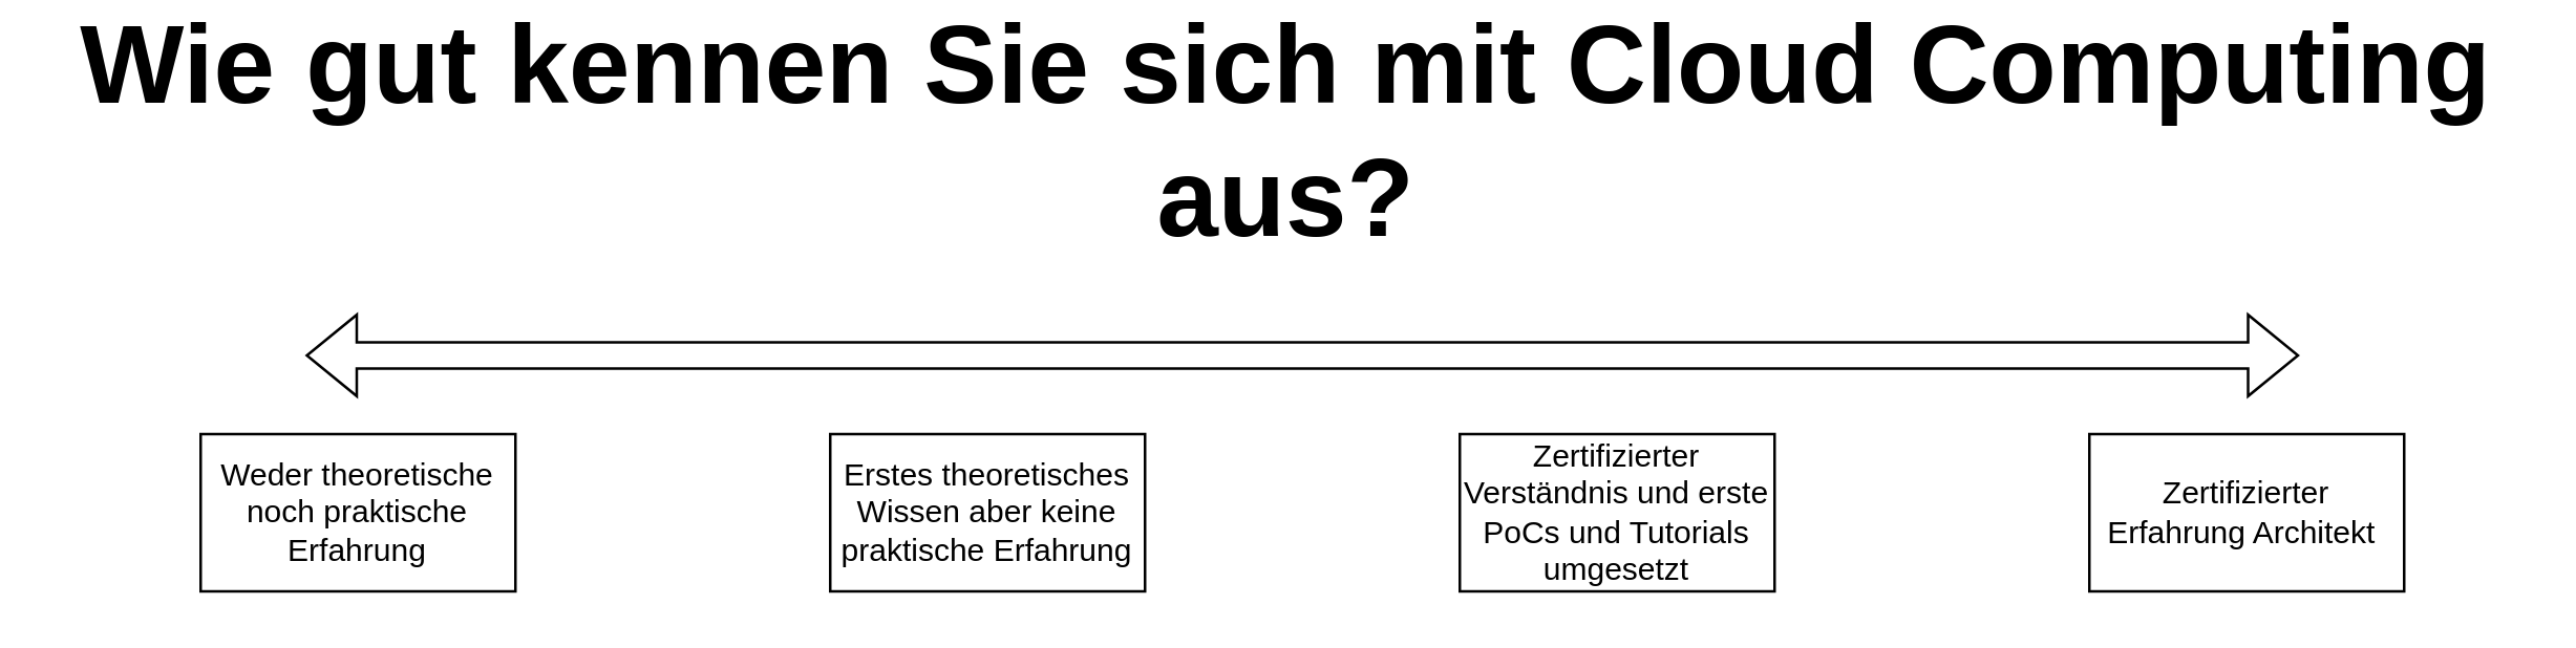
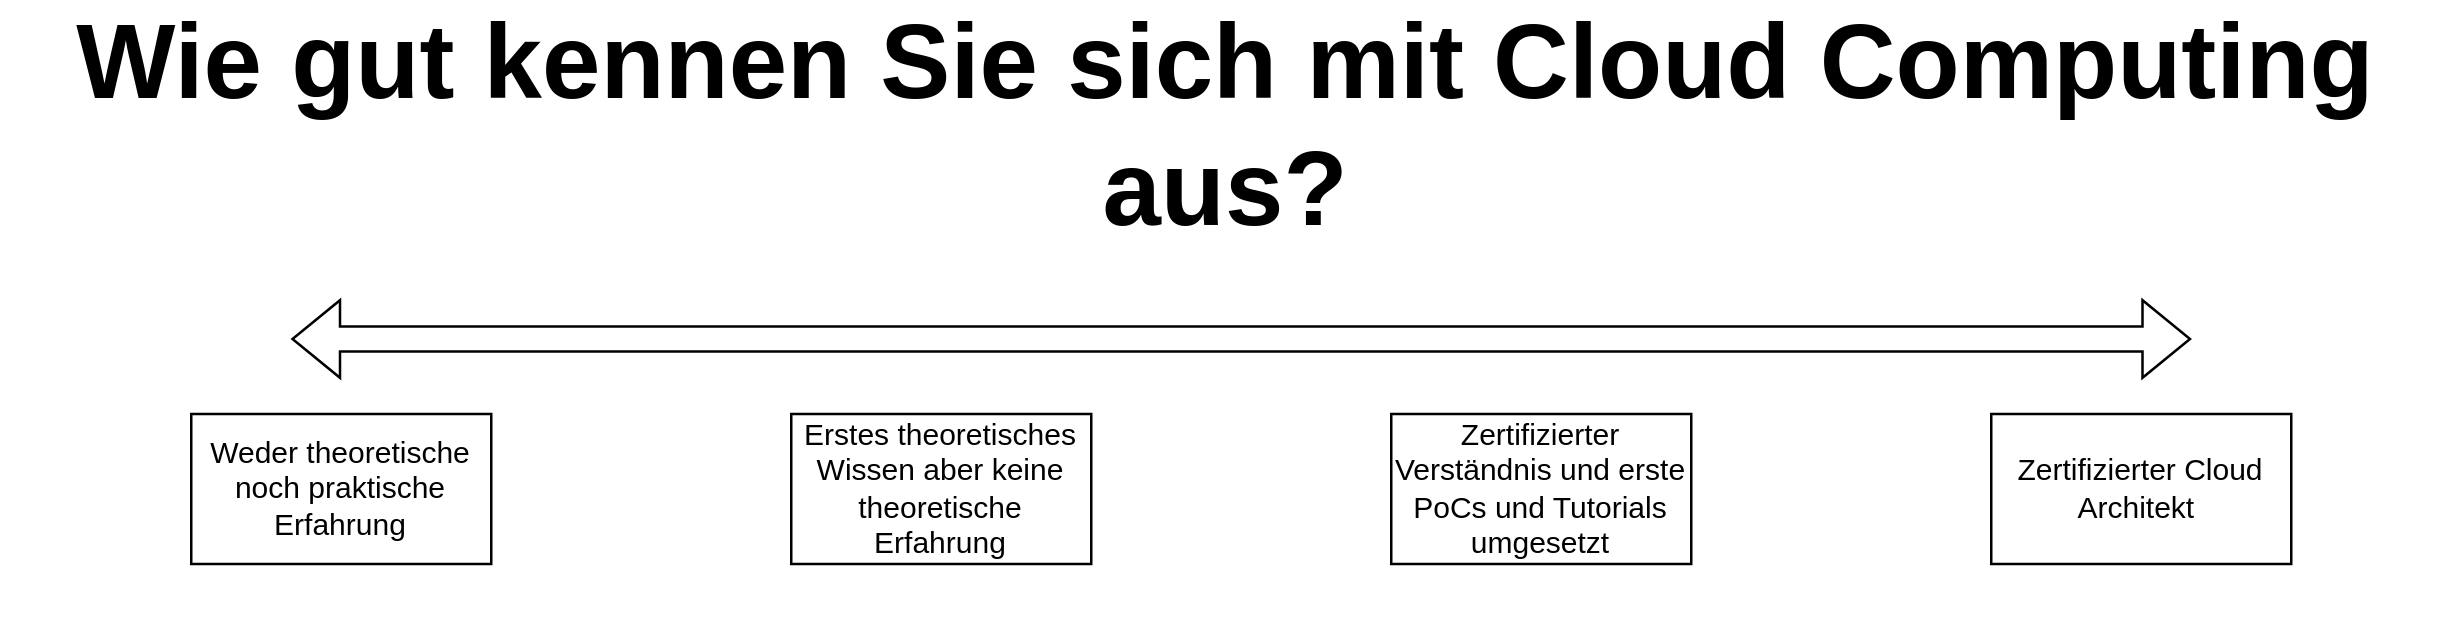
- <mxCell id="4" value="Erstes theoretisches Wissen aber keine praktische Erfahrung" style="rounded=0;whiteSpace=wrap;html=1;" vertex="1" parent="1"><mxGeometry x="316" y="150" width="120" height="60" as="geometry" /></mxCell>
+ <mxCell id="4" value="Erstes theoretisches Wissen aber keine theoretische Erfahrung" style="rounded=0;whiteSpace=wrap;html=1;" vertex="1" parent="1"><mxGeometry x="316" y="150" width="120" height="60" as="geometry" /></mxCell>
- <mxCell id="6" value="Zertifizierter Erfahrung Architekt&amp;nbsp;" style="rounded=0;whiteSpace=wrap;html=1;" vertex="1" parent="1"><mxGeometry x="796" y="150" width="120" height="60" as="geometry" /></mxCell>
+ <mxCell id="6" value="Zertifizierter Cloud Architekt&amp;nbsp;" style="rounded=0;whiteSpace=wrap;html=1;" vertex="1" parent="1"><mxGeometry x="796" y="150" width="120" height="60" as="geometry" /></mxCell>
